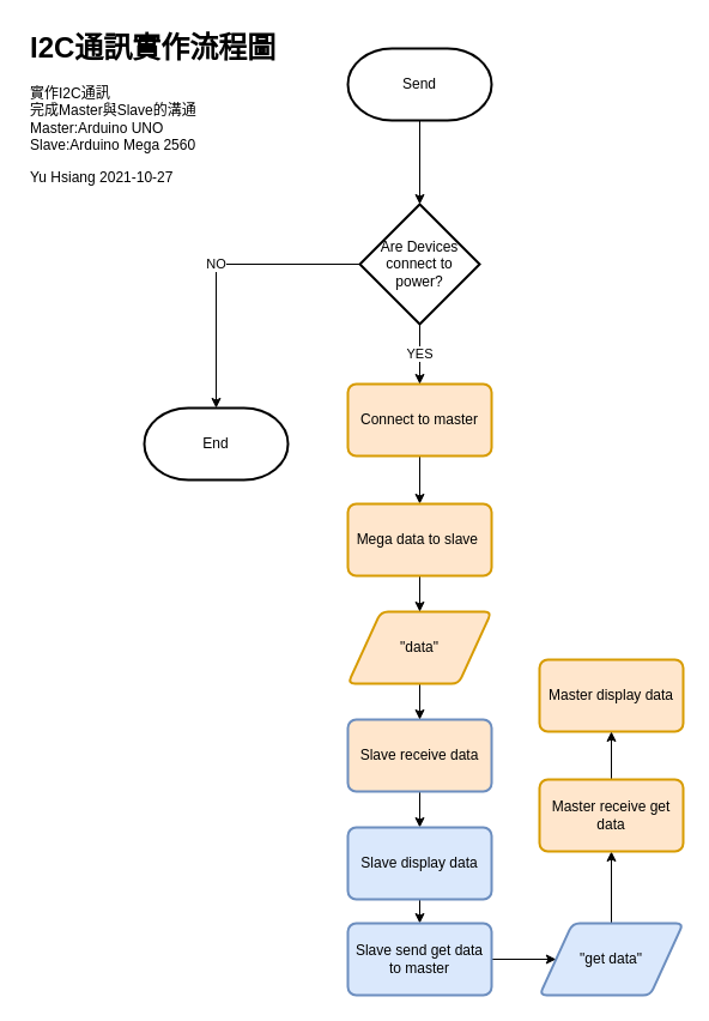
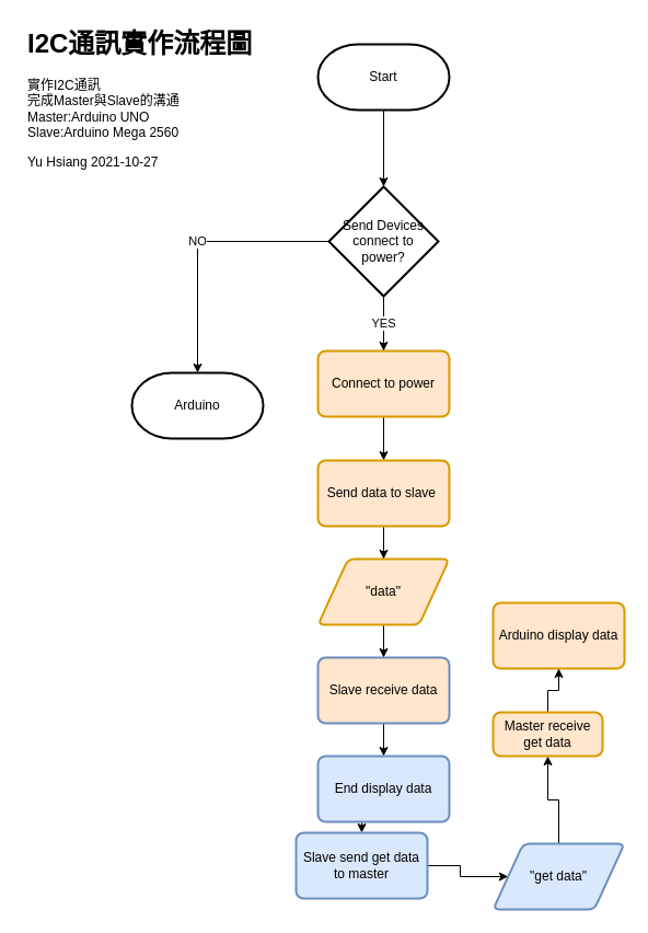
- <mxCell id="3" value="Send" style="strokeWidth=2;html=1;shape=mxgraph.flowchart.terminator;whiteSpace=wrap;" parent="1" vertex="1"><mxGeometry x="290" y="40" width="120" height="60" as="geometry" /></mxCell>
+ <mxCell id="3" value="Start" style="strokeWidth=2;html=1;shape=mxgraph.flowchart.terminator;whiteSpace=wrap;" parent="1" vertex="1"><mxGeometry x="290" y="40" width="120" height="60" as="geometry" /></mxCell>
- <mxCell id="25" value="Are Devices connect to power?" style="strokeWidth=2;html=1;shape=mxgraph.flowchart.decision;whiteSpace=wrap;" vertex="1" parent="1"><mxGeometry x="300" y="170" width="100" height="100" as="geometry" /></mxCell>
+ <mxCell id="25" value="Send Devices connect to power?" style="strokeWidth=2;html=1;shape=mxgraph.flowchart.decision;whiteSpace=wrap;" vertex="1" parent="1"><mxGeometry x="300" y="170" width="100" height="100" as="geometry" /></mxCell>
- <mxCell id="7" value="Connect to master" style="rounded=1;whiteSpace=wrap;html=1;absoluteArcSize=1;arcSize=14;strokeWidth=2;fillColor=#ffe6cc;strokeColor=#d79b00;" parent="1" vertex="1"><mxGeometry x="290" y="320" width="120" height="60" as="geometry" /></mxCell>
+ <mxCell id="7" value="Connect to power" style="rounded=1;whiteSpace=wrap;html=1;absoluteArcSize=1;arcSize=14;strokeWidth=2;fillColor=#ffe6cc;strokeColor=#d79b00;" parent="1" vertex="1"><mxGeometry x="290" y="320" width="120" height="60" as="geometry" /></mxCell>
- <mxCell id="4" value="End" style="strokeWidth=2;html=1;shape=mxgraph.flowchart.terminator;whiteSpace=wrap;" parent="1" vertex="1"><mxGeometry x="120" y="340" width="120" height="60" as="geometry" /></mxCell>
+ <mxCell id="4" value="Arduino" style="strokeWidth=2;html=1;shape=mxgraph.flowchart.terminator;whiteSpace=wrap;" parent="1" vertex="1"><mxGeometry x="120" y="340" width="120" height="60" as="geometry" /></mxCell>
- <mxCell id="13" value="Mega data to slave&amp;nbsp; " style="rounded=1;whiteSpace=wrap;html=1;absoluteArcSize=1;arcSize=14;strokeWidth=2;fillColor=#ffe6cc;strokeColor=#d79b00;" vertex="1" parent="1"><mxGeometry x="290" y="420" width="120" height="60" as="geometry" /></mxCell>
+ <mxCell id="13" value="Send data to slave&amp;nbsp; " style="rounded=1;whiteSpace=wrap;html=1;absoluteArcSize=1;arcSize=14;strokeWidth=2;fillColor=#ffe6cc;strokeColor=#d79b00;" vertex="1" parent="1"><mxGeometry x="290" y="420" width="120" height="60" as="geometry" /></mxCell>
- <mxCell id="20" value="Master display data" style="rounded=1;whiteSpace=wrap;html=1;absoluteArcSize=1;arcSize=14;strokeWidth=2;fillColor=#ffe6cc;strokeColor=#d79b00;" vertex="1" parent="1"><mxGeometry x="450" y="550" width="120" height="60" as="geometry" /></mxCell>
+ <mxCell id="20" value="Arduino display data" style="rounded=1;whiteSpace=wrap;html=1;absoluteArcSize=1;arcSize=14;strokeWidth=2;fillColor=#ffe6cc;strokeColor=#d79b00;" vertex="1" parent="1"><mxGeometry x="450" y="550" width="120" height="60" as="geometry" /></mxCell>
- <mxCell id="22" value="Master receive get data" style="rounded=1;whiteSpace=wrap;html=1;absoluteArcSize=1;arcSize=14;strokeWidth=2;fillColor=#ffe6cc;strokeColor=#d79b00;" vertex="1" parent="1"><mxGeometry x="450" y="650" width="120" height="60" as="geometry" /></mxCell>
+ <mxCell id="22" value="Master receive get data" style="rounded=1;whiteSpace=wrap;html=1;absoluteArcSize=1;arcSize=14;strokeWidth=2;fillColor=#ffe6cc;strokeColor=#d79b00;" vertex="1" parent="1"><mxGeometry x="450" y="650" width="100" height="40" as="geometry" /></mxCell>
- <mxCell id="15" value="Slave display data" style="rounded=1;whiteSpace=wrap;html=1;absoluteArcSize=1;arcSize=14;strokeWidth=2;fillColor=#dae8fc;strokeColor=#6c8ebf;" vertex="1" parent="1"><mxGeometry x="290" y="690" width="120" height="60" as="geometry" /></mxCell>
+ <mxCell id="15" value="End display data" style="rounded=1;whiteSpace=wrap;html=1;absoluteArcSize=1;arcSize=14;strokeWidth=2;fillColor=#dae8fc;strokeColor=#6c8ebf;" vertex="1" parent="1"><mxGeometry x="290" y="690" width="120" height="60" as="geometry" /></mxCell>
- <mxCell id="19" value="Slave send get data to master" style="rounded=1;whiteSpace=wrap;html=1;absoluteArcSize=1;arcSize=14;strokeWidth=2;fillColor=#dae8fc;strokeColor=#6c8ebf;" vertex="1" parent="1"><mxGeometry x="290" y="770" width="120" height="60" as="geometry" /></mxCell>
+ <mxCell id="19" value="Slave send get data to master" style="rounded=1;whiteSpace=wrap;html=1;absoluteArcSize=1;arcSize=14;strokeWidth=2;fillColor=#dae8fc;strokeColor=#6c8ebf;" vertex="1" parent="1"><mxGeometry x="270" y="760" width="120" height="60" as="geometry" /></mxCell>
